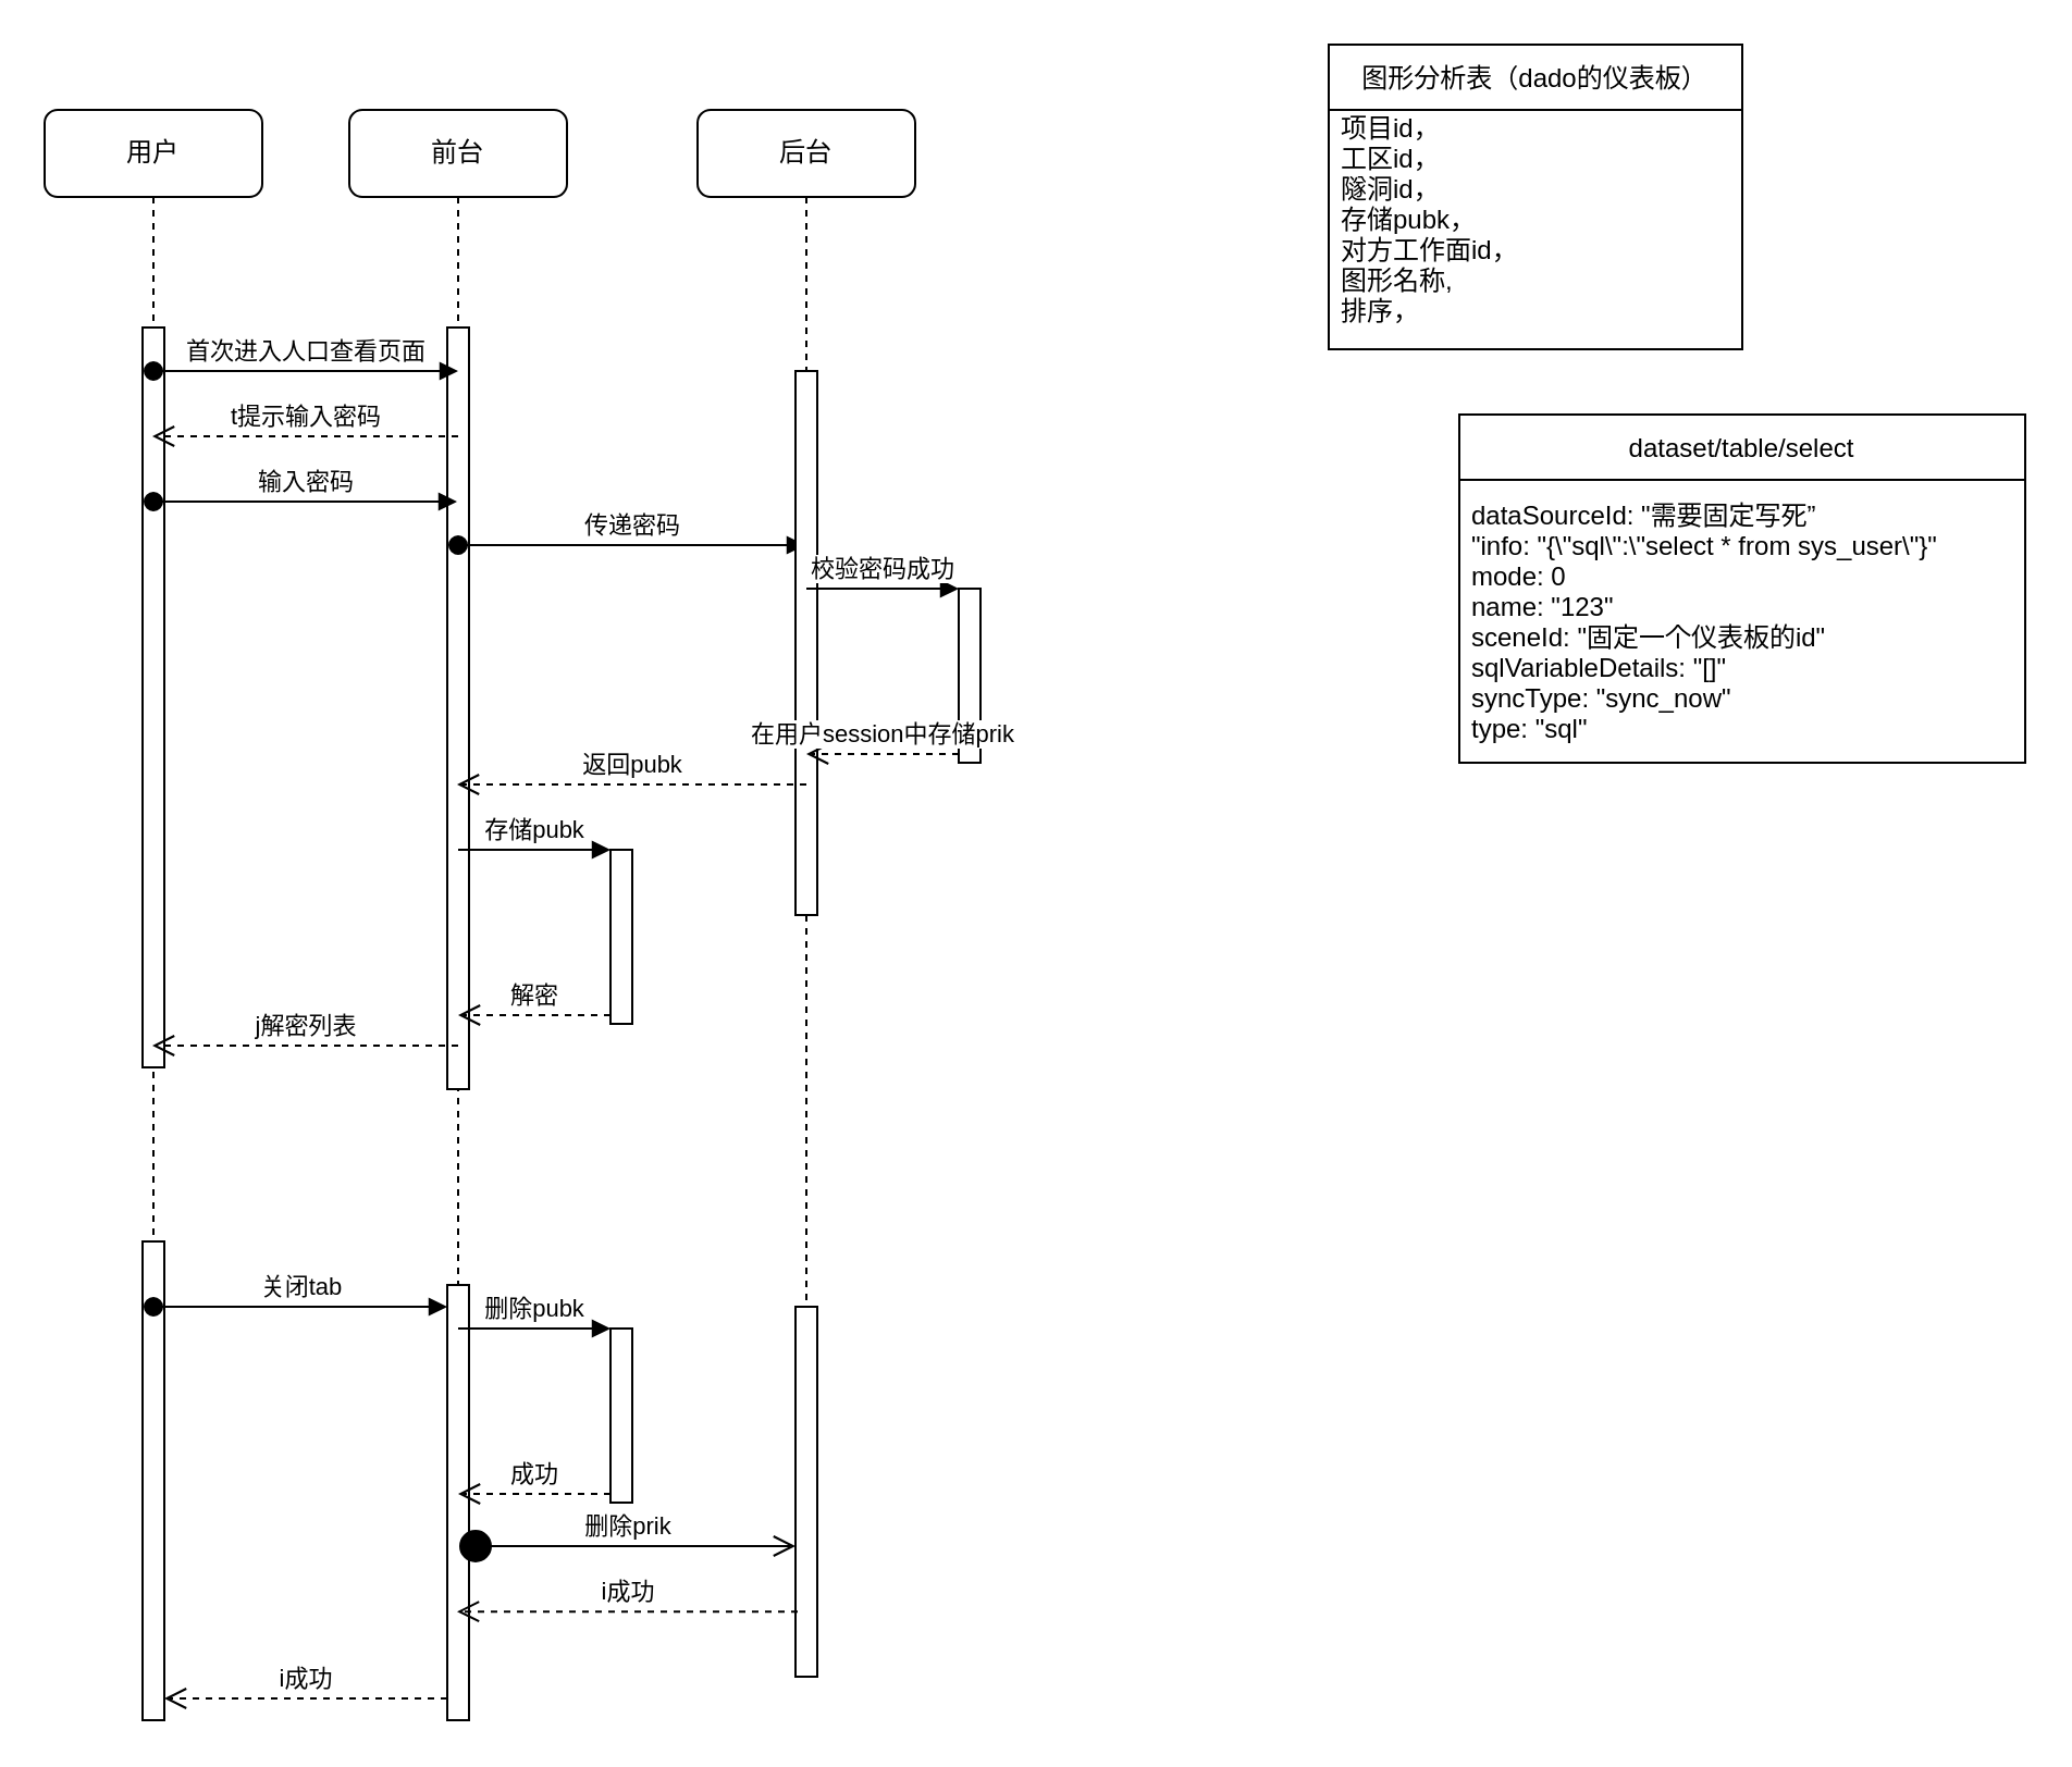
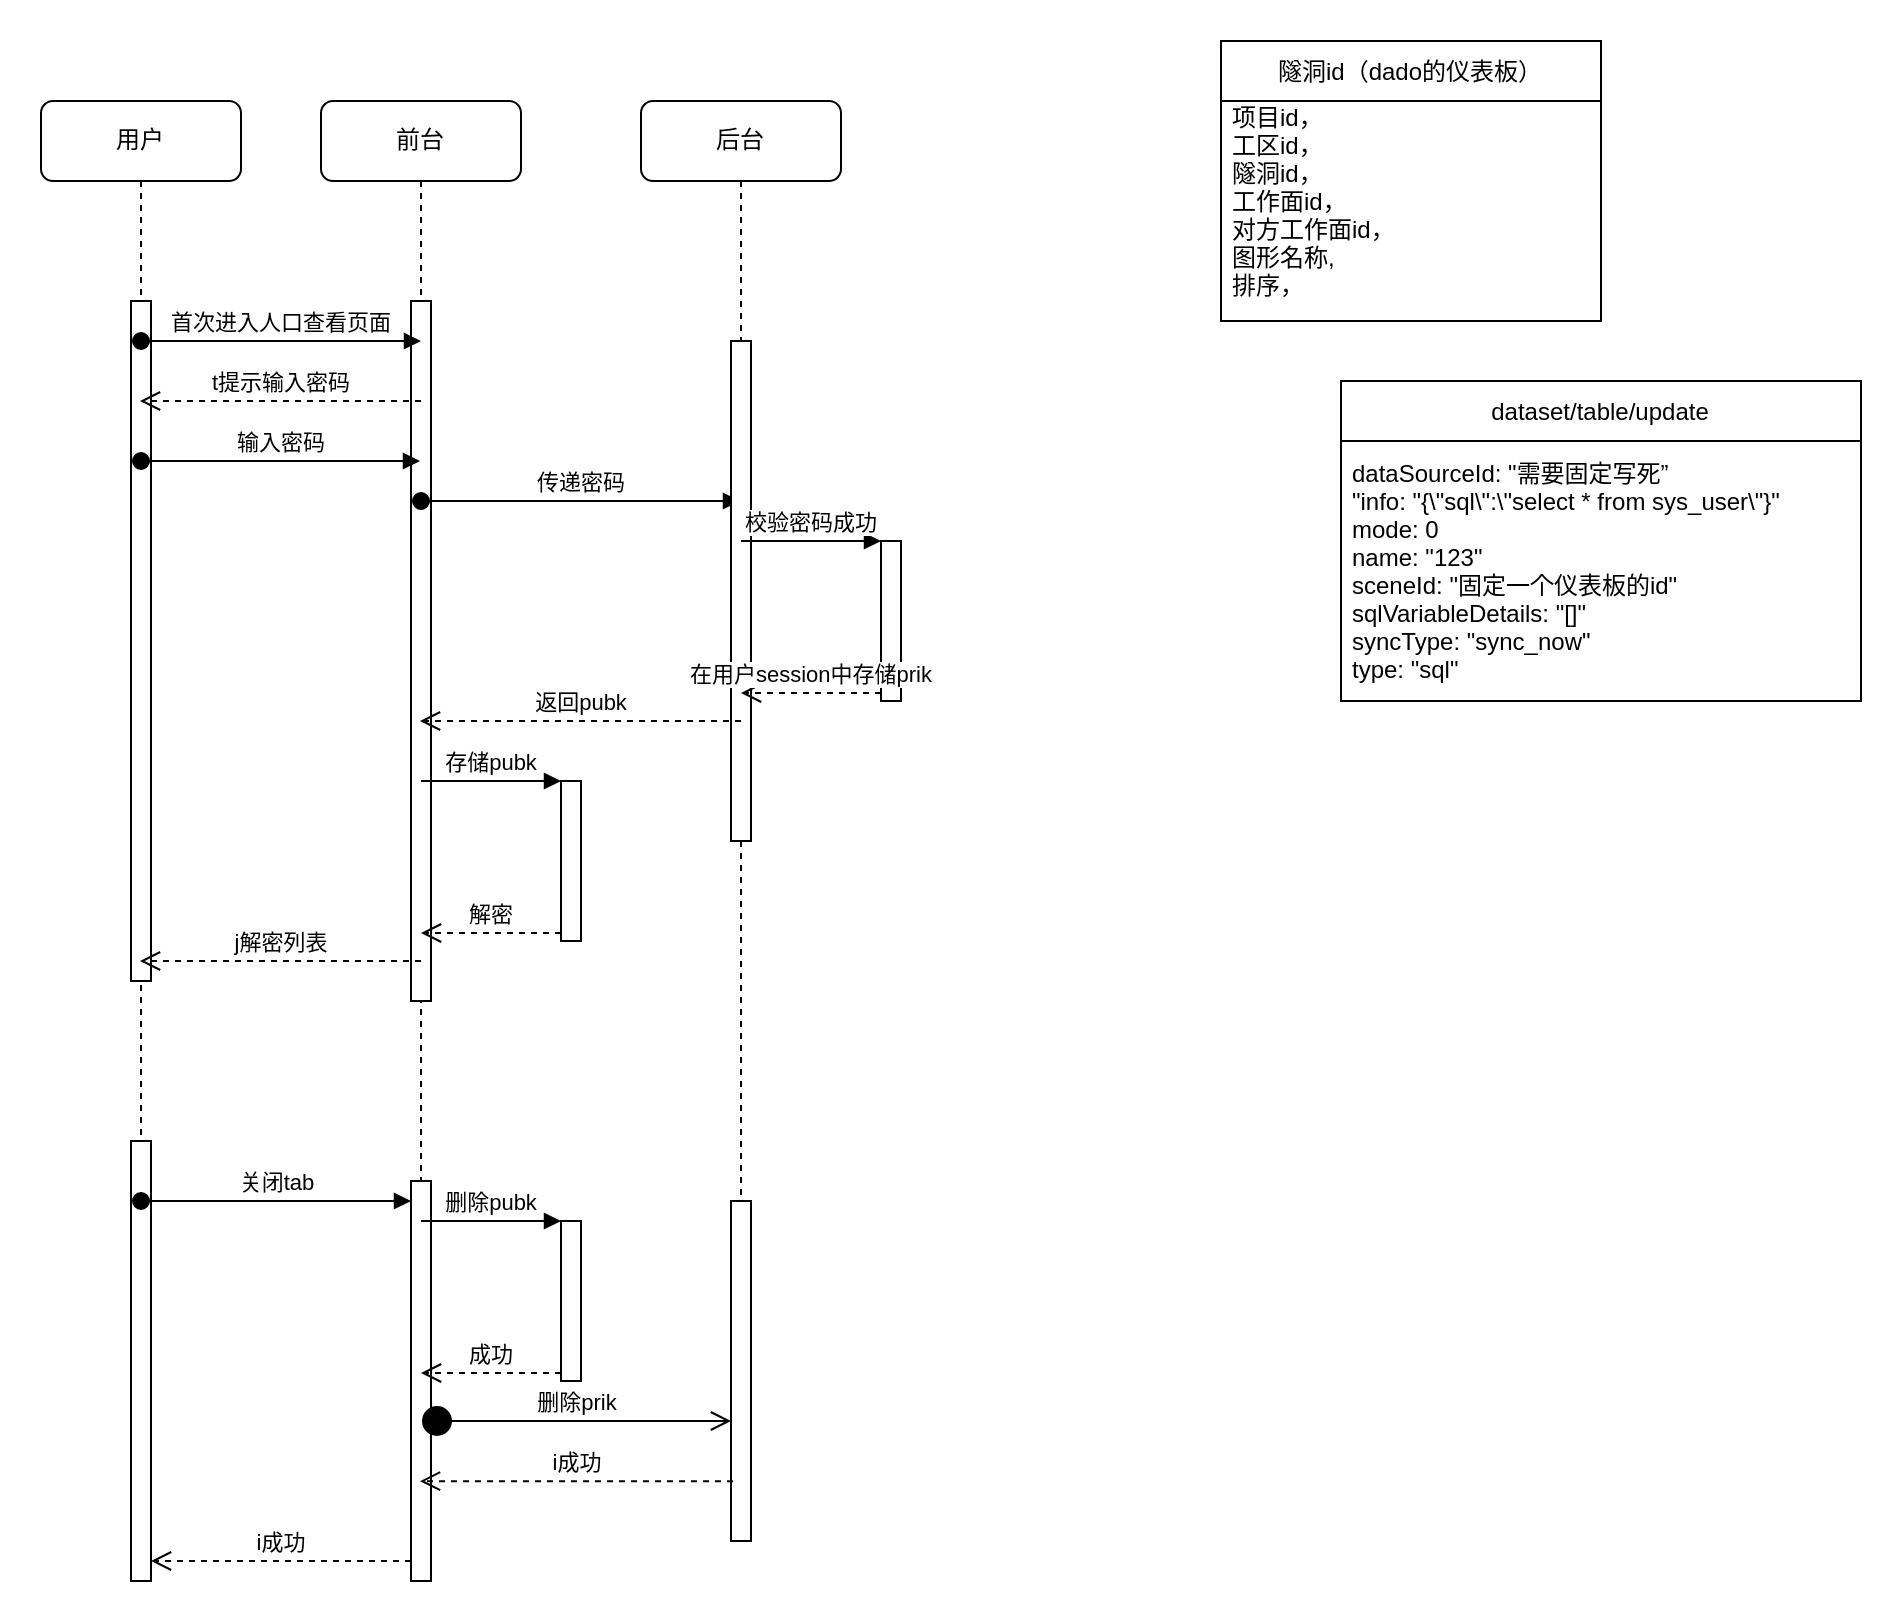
- <mxCell id="16" value="图形分析表（dado的仪表板）" style="swimlane;fontStyle=0;childLayout=stackLayout;horizontal=1;startSize=30;horizontalStack=0;resizeParent=1;resizeParentMax=0;resizeLast=0;collapsible=1;marginBottom=0;" parent="1" vertex="1"><mxGeometry x="610" y="20" width="190" height="140" as="geometry" /></mxCell>
+ <mxCell id="16" value="隧洞id（dado的仪表板）" style="swimlane;fontStyle=0;childLayout=stackLayout;horizontal=1;startSize=30;horizontalStack=0;resizeParent=1;resizeParentMax=0;resizeLast=0;collapsible=1;marginBottom=0;" parent="1" vertex="1"><mxGeometry x="610" y="20" width="190" height="140" as="geometry" /></mxCell>
- <mxCell id="17" value="项目id，&#10;工区id，&#10;隧洞id，&#10;存储pubk，&#10;对方工作面id，&#10;图形名称,&#10;排序，&#10;" style="text;strokeColor=none;fillColor=none;align=left;verticalAlign=middle;spacingLeft=4;spacingRight=4;overflow=hidden;points=[[0,0.5],[1,0.5]];portConstraint=eastwest;rotatable=0;" parent="16" vertex="1"><mxGeometry y="30" width="190" height="110" as="geometry" /></mxCell>
+ <mxCell id="17" value="项目id，&#10;工区id，&#10;隧洞id，&#10;工作面id，&#10;对方工作面id，&#10;图形名称,&#10;排序，&#10;" style="text;strokeColor=none;fillColor=none;align=left;verticalAlign=middle;spacingLeft=4;spacingRight=4;overflow=hidden;points=[[0,0.5],[1,0.5]];portConstraint=eastwest;rotatable=0;" parent="16" vertex="1"><mxGeometry y="30" width="190" height="110" as="geometry" /></mxCell>
- <mxCell id="18" value="dataset/table/select" style="swimlane;fontStyle=0;childLayout=stackLayout;horizontal=1;startSize=30;horizontalStack=0;resizeParent=1;resizeParentMax=0;resizeLast=0;collapsible=1;marginBottom=0;" parent="1" vertex="1"><mxGeometry x="670" y="190" width="260" height="160" as="geometry"><mxRectangle x="770" y="310" width="150" height="30" as="alternateBounds" /></mxGeometry></mxCell>
+ <mxCell id="18" value="dataset/table/update" style="swimlane;fontStyle=0;childLayout=stackLayout;horizontal=1;startSize=30;horizontalStack=0;resizeParent=1;resizeParentMax=0;resizeLast=0;collapsible=1;marginBottom=0;" parent="1" vertex="1"><mxGeometry x="670" y="190" width="260" height="160" as="geometry"><mxRectangle x="770" y="310" width="150" height="30" as="alternateBounds" /></mxGeometry></mxCell>
